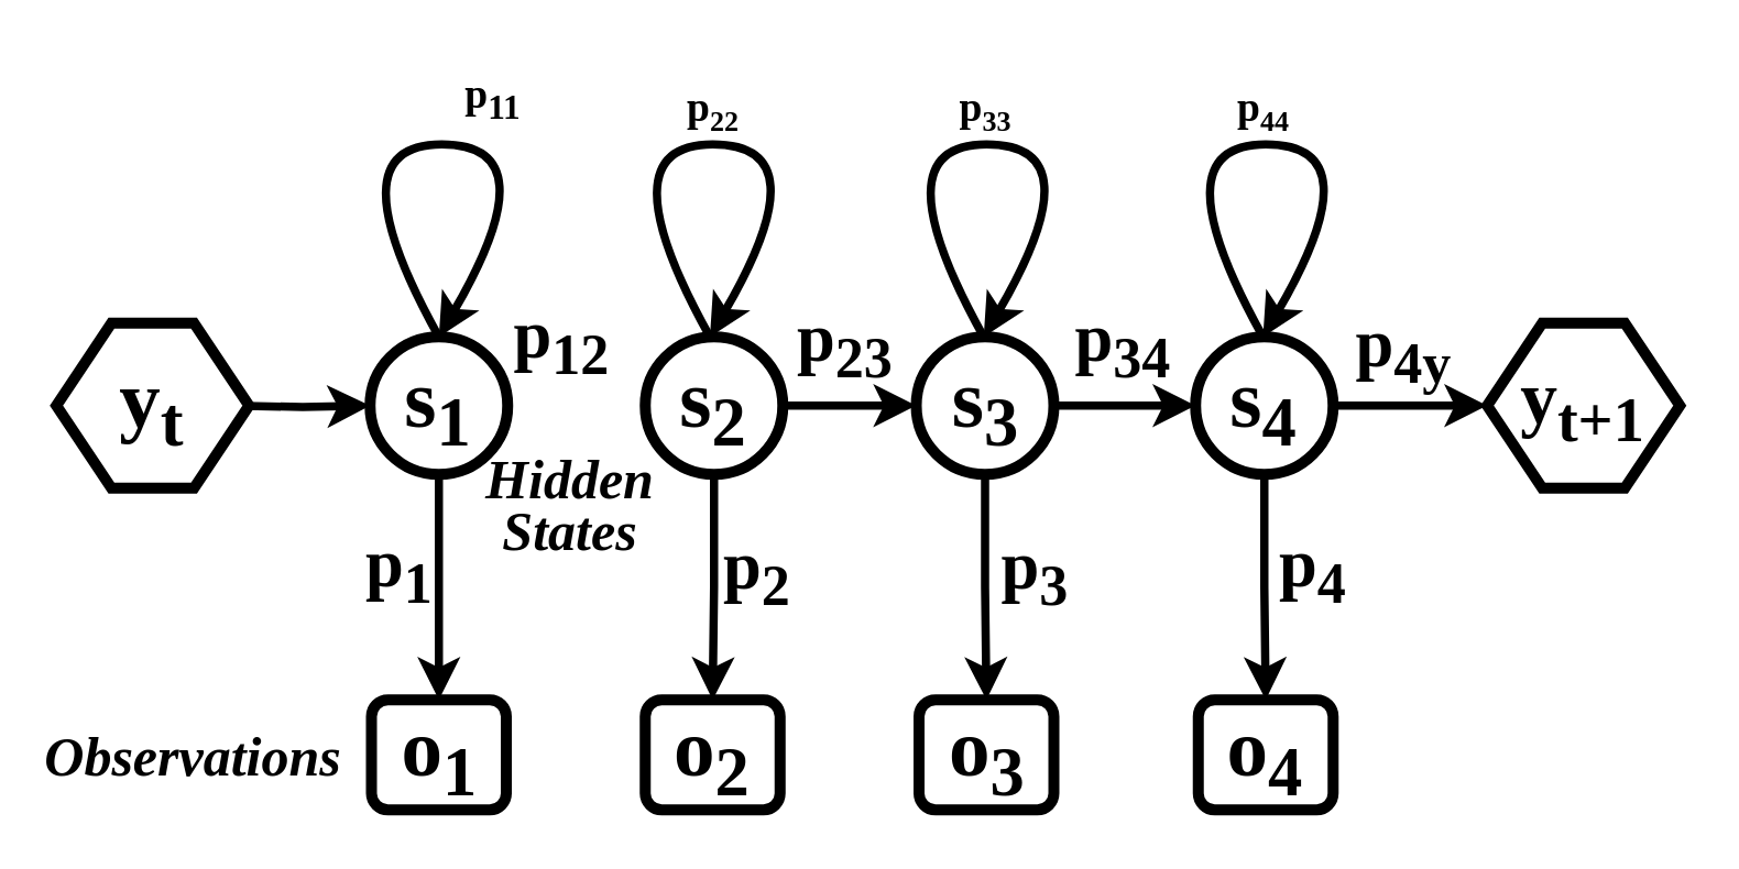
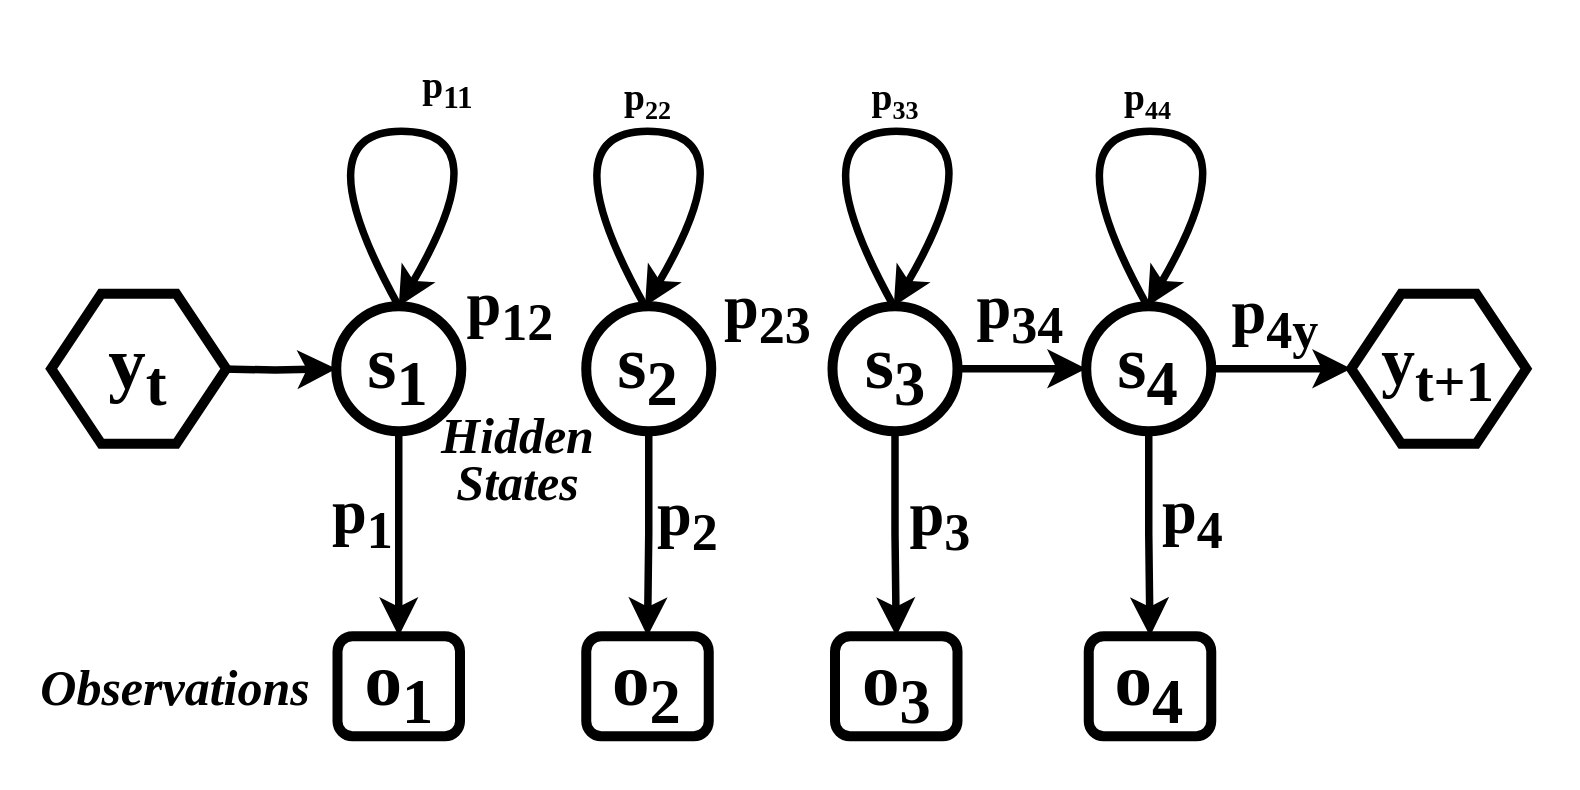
- <mxCell id="5" value="" style="edgeStyle=orthogonalEdgeStyle;rounded=0;orthogonalLoop=1;jettySize=auto;html=1;strokeWidth=3;" parent="1" source="7" target="10" edge="1"><mxGeometry relative="1" as="geometry" /></mxCell>
